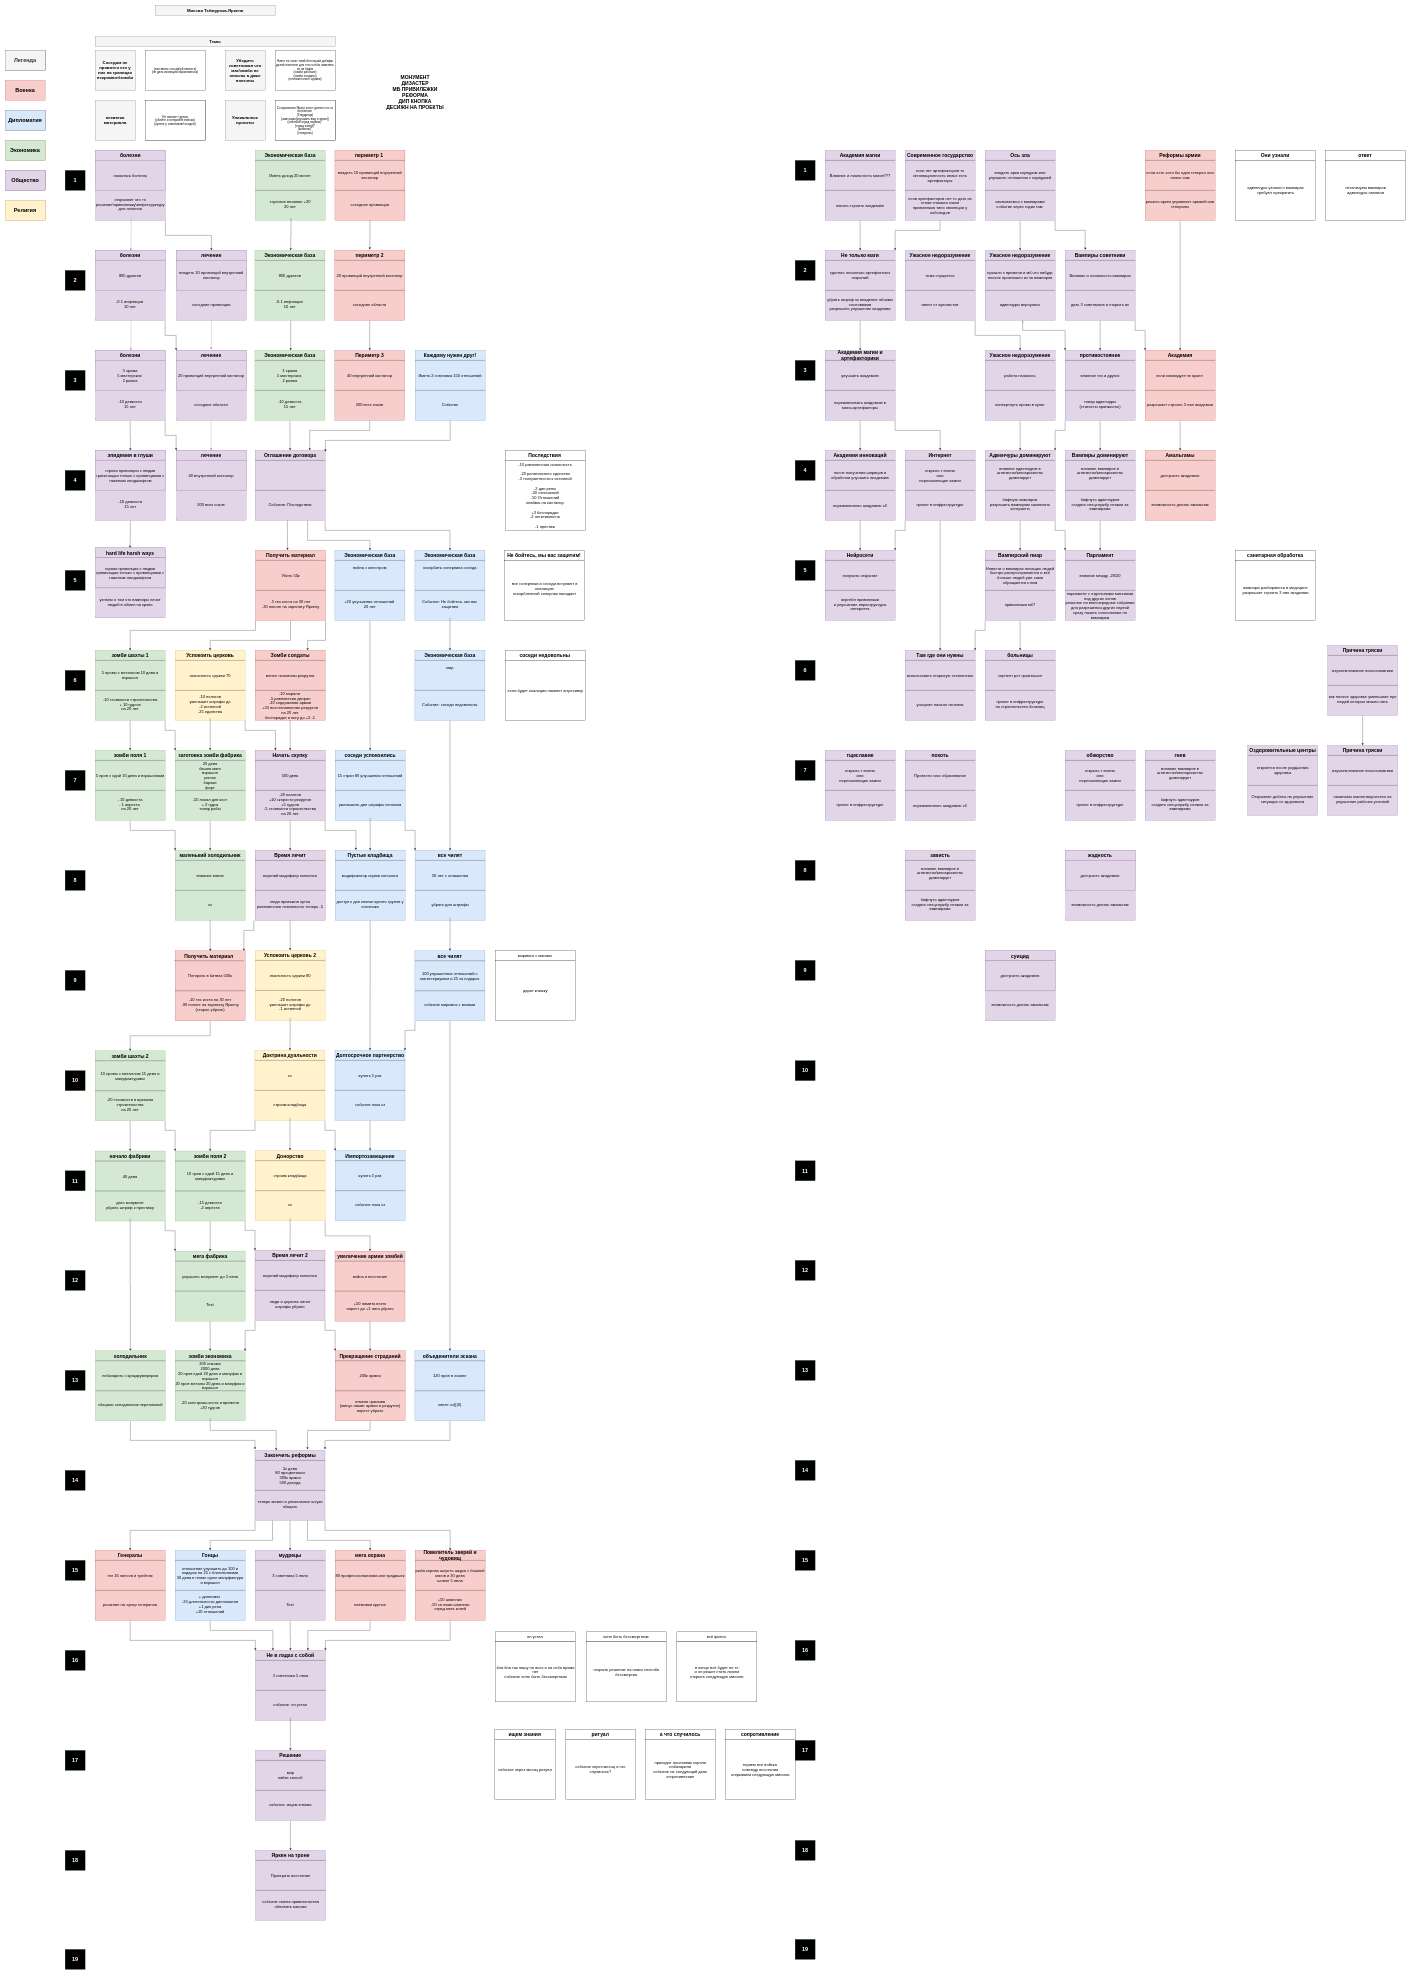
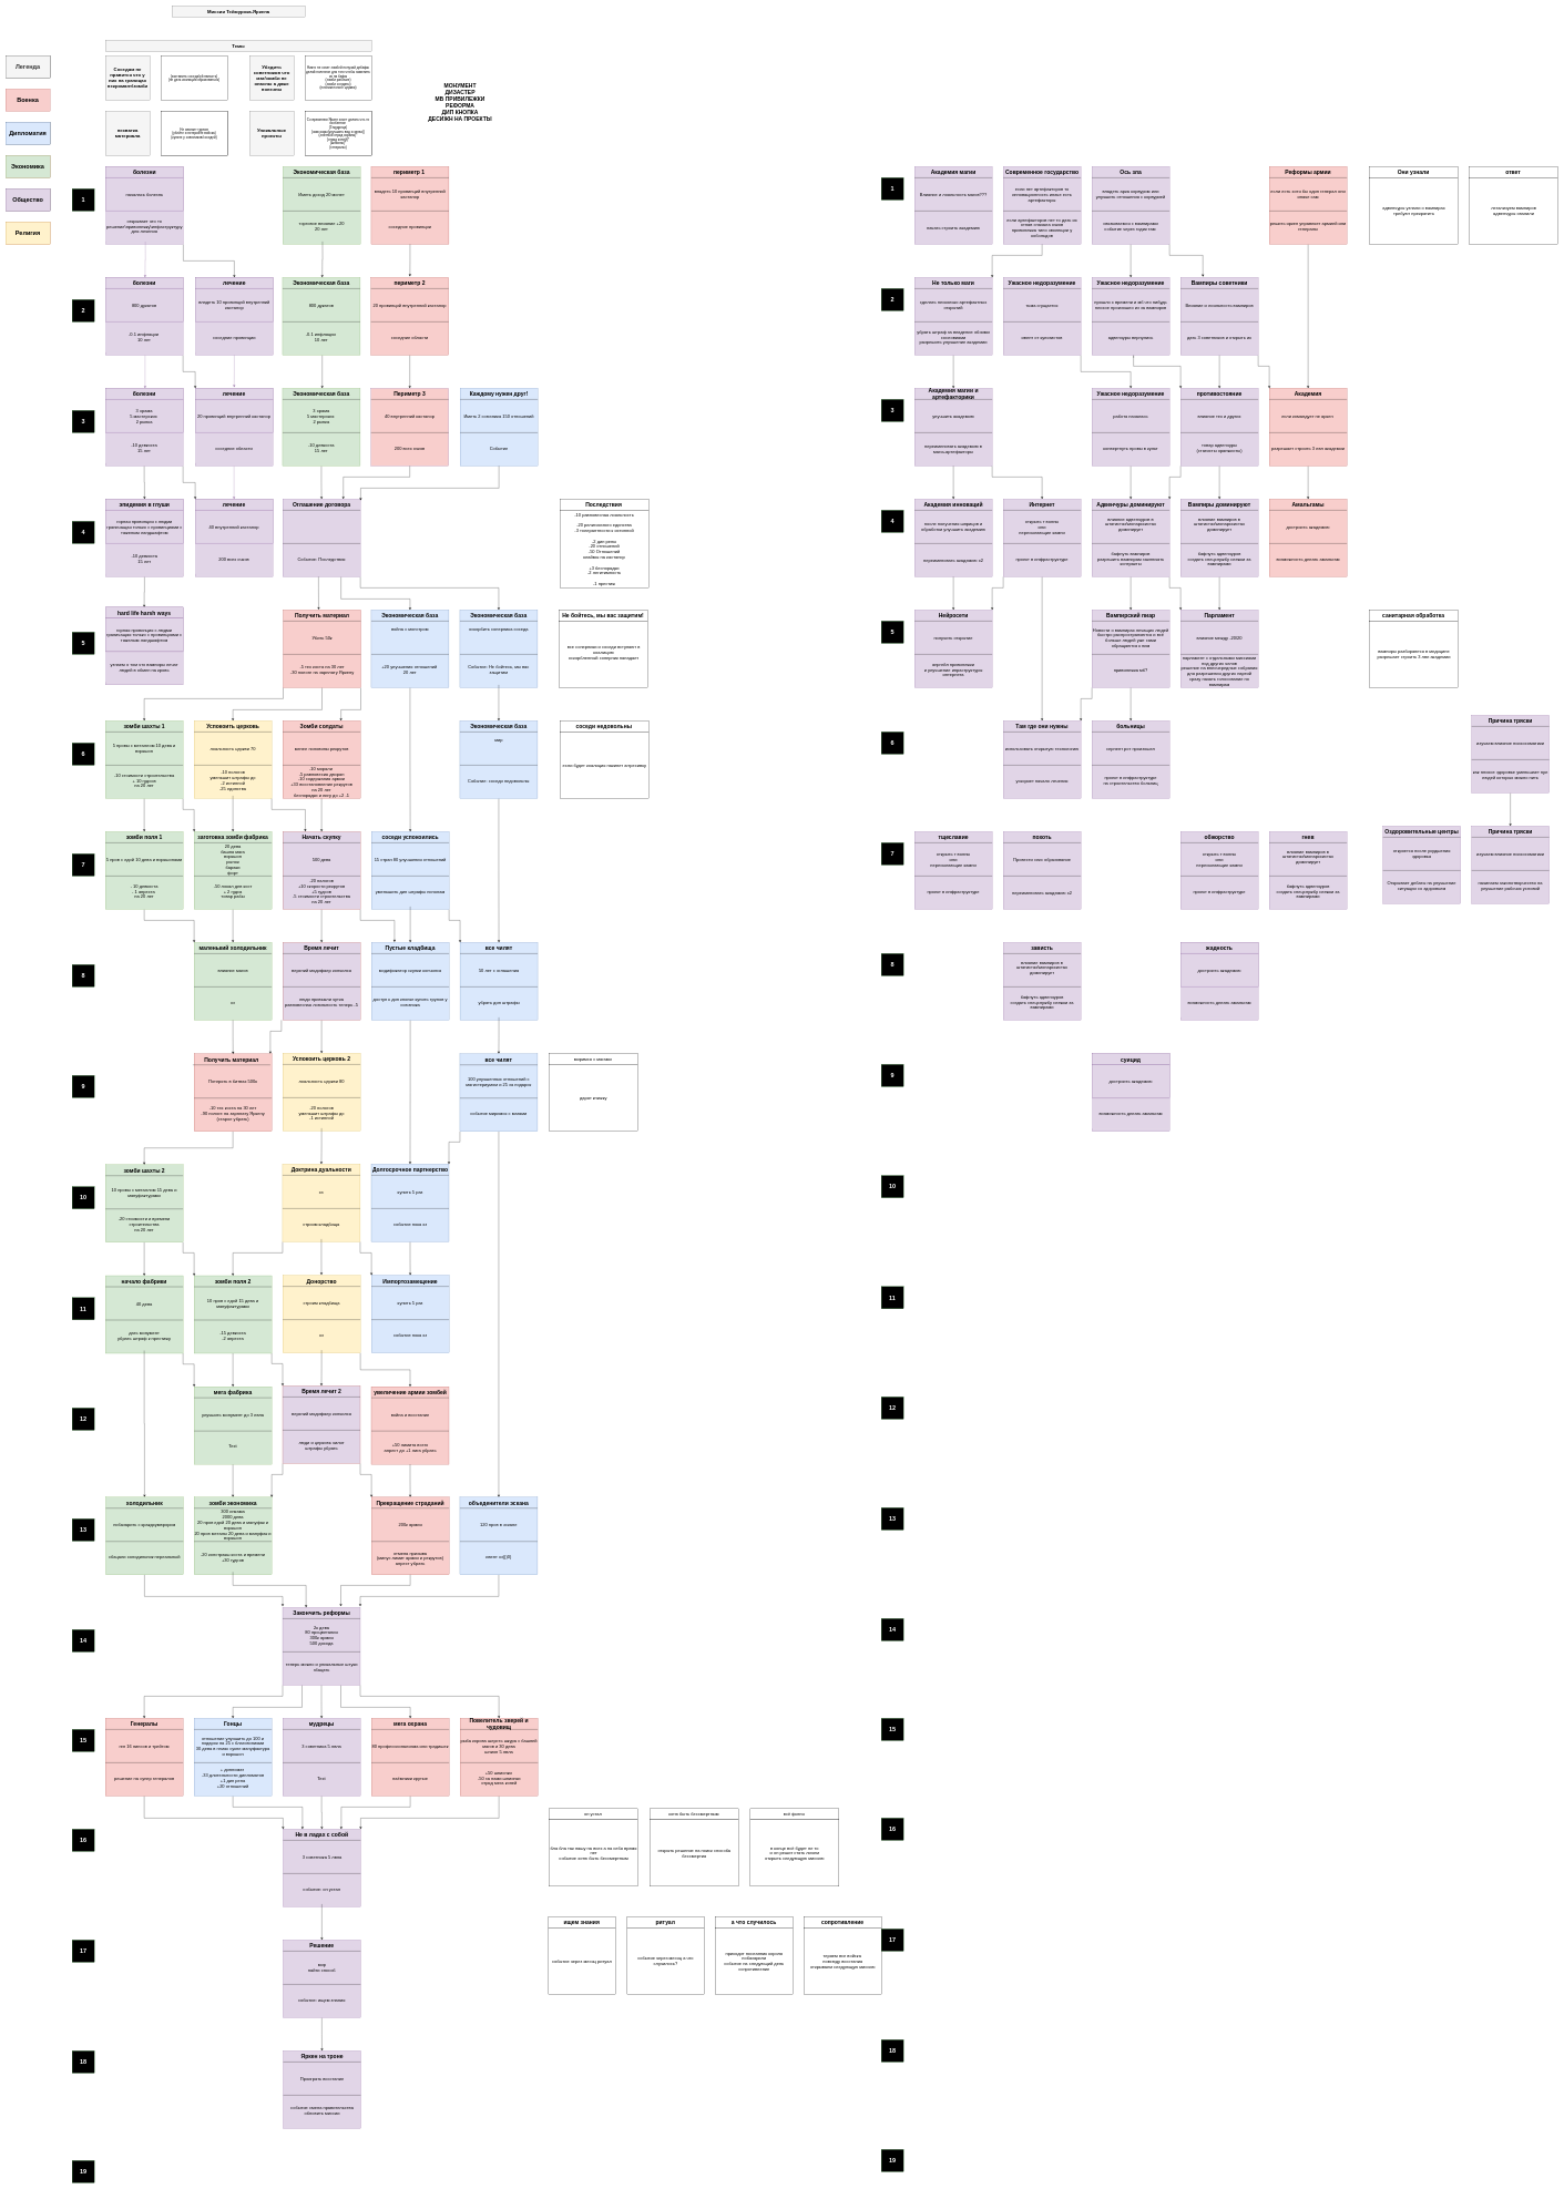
- <mxCell id="537" style="edgeStyle=orthogonalEdgeStyle;rounded=0;orthogonalLoop=1;jettySize=auto;html=1;exitX=0.5;exitY=1;exitDx=0;exitDy=0;entryX=0.5;entryY=0;entryDx=0;entryDy=0;" parent="1" source="538" target="519" edge="1"><mxGeometry relative="1" as="geometry"><Array as="points" /></mxGeometry></mxCell>
